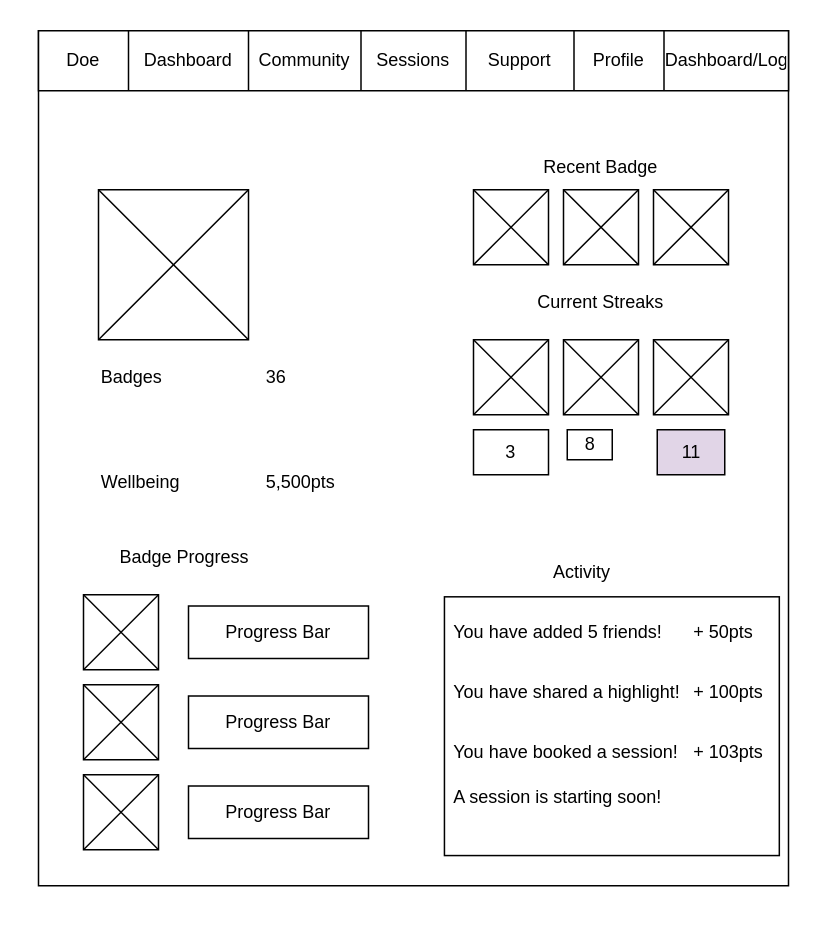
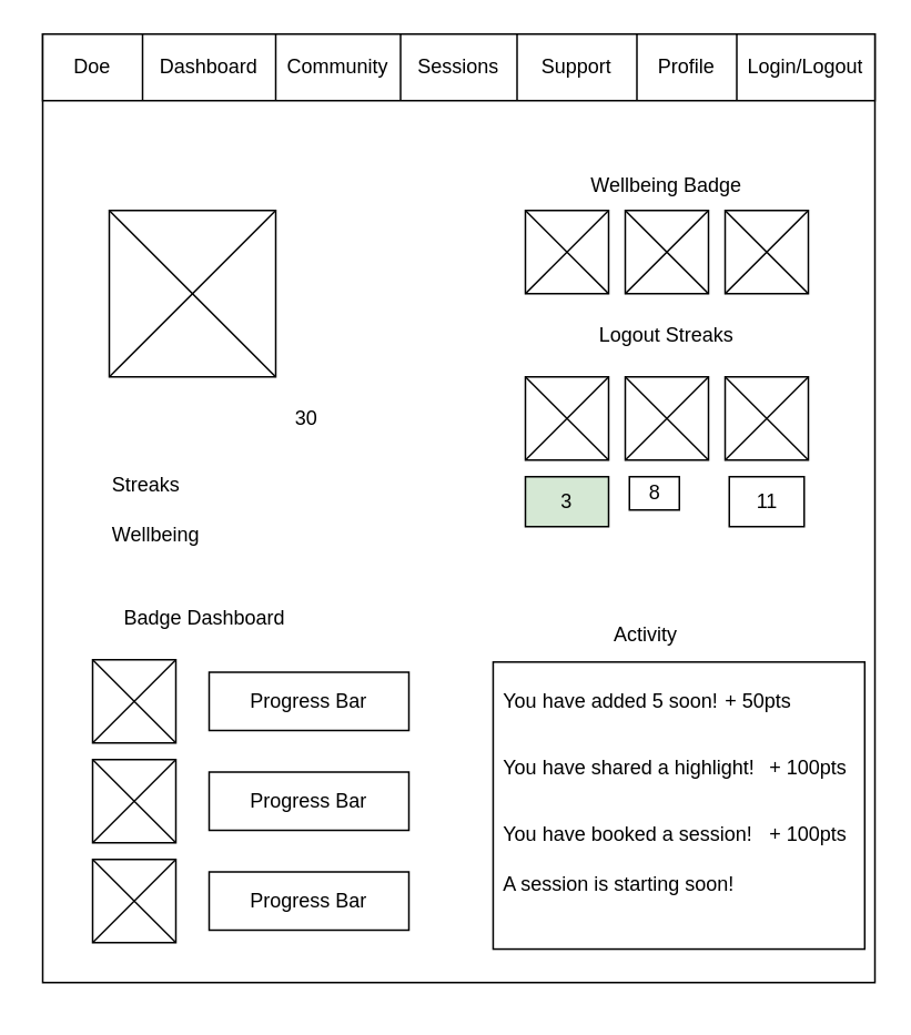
- <mxCell id="34" value="Dashboard/Logout" style="shape=partialRectangle;html=1;whiteSpace=wrap;connectable=0;strokeColor=inherit;overflow=hidden;fillColor=none;top=0;left=0;bottom=0;right=0;pointerEvents=1;" vertex="1" parent="27"><mxGeometry x="417" width="83" height="40" as="geometry"><mxRectangle width="83" height="40" as="alternateBounds" /></mxGeometry></mxCell>
+ <mxCell id="34" value="Login/Logout" style="shape=partialRectangle;html=1;whiteSpace=wrap;connectable=0;strokeColor=inherit;overflow=hidden;fillColor=none;top=0;left=0;bottom=0;right=0;pointerEvents=1;" vertex="1" parent="27"><mxGeometry x="417" width="83" height="40" as="geometry"><mxRectangle width="83" height="40" as="alternateBounds" /></mxGeometry></mxCell>
- <mxCell id="35" value="Recent Badge" style="text;html=1;align=center;verticalAlign=middle;whiteSpace=wrap;rounded=0;" vertex="1" parent="1"><mxGeometry x="325" y="96" width="150" height="30" as="geometry" /></mxCell>
+ <mxCell id="35" value="Wellbeing Badge" style="text;html=1;align=center;verticalAlign=middle;whiteSpace=wrap;rounded=0;" vertex="1" parent="1"><mxGeometry x="325" y="96" width="150" height="30" as="geometry" /></mxCell>
- <mxCell id="36" value="Current Streaks" style="text;html=1;align=center;verticalAlign=middle;whiteSpace=wrap;rounded=0;" vertex="1" parent="1"><mxGeometry x="325" y="186" width="150" height="30" as="geometry" /></mxCell>
+ <mxCell id="36" value="Logout Streaks" style="text;html=1;align=center;verticalAlign=middle;whiteSpace=wrap;rounded=0;" vertex="1" parent="1"><mxGeometry x="325" y="186" width="150" height="30" as="geometry" /></mxCell>
- <mxCell id="17" value="Badges" style="text;html=1;align=left;verticalAlign=middle;whiteSpace=wrap;rounded=0;" vertex="1" parent="2"><mxGeometry x="-250" y="100" width="45" height="30" as="geometry" /></mxCell>
- <mxCell id="15" value="36" style="text;html=1;align=left;verticalAlign=middle;whiteSpace=wrap;rounded=0;" vertex="1" parent="2"><mxGeometry x="-140" y="100" width="45" height="30" as="geometry" /></mxCell>
+ <mxCell id="15" value="30" style="text;html=1;align=left;verticalAlign=middle;whiteSpace=wrap;rounded=0;" vertex="1" parent="2"><mxGeometry x="-140" y="100" width="45" height="30" as="geometry" /></mxCell>
+ <mxCell id="18" value="Streaks" style="text;html=1;align=left;verticalAlign=middle;whiteSpace=wrap;rounded=0;" vertex="1" parent="2"><mxGeometry x="-250" y="140" width="45" height="30" as="geometry" /></mxCell>
- <mxCell id="61" value="3" style="rounded=0;whiteSpace=wrap;html=1;" vertex="1" parent="1"><mxGeometry x="315" y="286" width="50" height="30" as="geometry" /></mxCell>
+ <mxCell id="61" value="3" style="rounded=0;whiteSpace=wrap;html=1;fillColor=#d5e8d4;" vertex="1" parent="1"><mxGeometry x="315" y="286" width="50" height="30" as="geometry" /></mxCell>
- <mxCell id="63" value="11" style="rounded=0;whiteSpace=wrap;html=1;fillColor=#e1d5e7;" vertex="1" parent="1"><mxGeometry x="437.5" y="286" width="45" height="30" as="geometry" /></mxCell>
+ <mxCell id="63" value="11" style="rounded=0;whiteSpace=wrap;html=1;" vertex="1" parent="1"><mxGeometry x="437.5" y="286" width="45" height="30" as="geometry" /></mxCell>
- <mxCell id="16" value="5,500pts" style="text;html=1;align=left;verticalAlign=middle;whiteSpace=wrap;rounded=0;" vertex="1" parent="2"><mxGeometry x="-140" y="170" width="45" height="30" as="geometry" /></mxCell>
- <mxCell id="64" value="Badge Progress" style="text;html=1;align=center;verticalAlign=middle;whiteSpace=wrap;rounded=0;" vertex="1" parent="1"><mxGeometry x="20" y="356" width="205" height="30" as="geometry" /></mxCell>
+ <mxCell id="64" value="Badge Dashboard" style="text;html=1;align=center;verticalAlign=middle;whiteSpace=wrap;rounded=0;" vertex="1" parent="1"><mxGeometry x="20" y="356" width="205" height="30" as="geometry" /></mxCell>
- <mxCell id="22" value="You have added 5 friends!&lt;span style=&quot;white-space: pre;&quot;&gt;&#09;&lt;/span&gt;+ 50pts" style="text;html=1;align=left;verticalAlign=middle;whiteSpace=wrap;rounded=0;" vertex="1" parent="2"><mxGeometry x="-15" y="270" width="205" height="30" as="geometry" /></mxCell>
+ <mxCell id="22" value="You have added 5 soon!&lt;span style=&quot;white-space: pre;&quot;&gt;&#09;&lt;/span&gt;+ 50pts" style="text;html=1;align=left;verticalAlign=middle;whiteSpace=wrap;rounded=0;" vertex="1" parent="2"><mxGeometry x="-15" y="270" width="205" height="30" as="geometry" /></mxCell>
- <mxCell id="24" value="You have booked a session!&lt;span style=&quot;white-space: pre;&quot;&gt;&#09;&lt;/span&gt;+ 103pts" style="text;html=1;align=left;verticalAlign=middle;whiteSpace=wrap;rounded=0;" vertex="1" parent="2"><mxGeometry x="-15" y="350" width="225" height="30" as="geometry" /></mxCell>
+ <mxCell id="24" value="You have booked a session!&lt;span style=&quot;white-space: pre;&quot;&gt;&#09;&lt;/span&gt;+ 100pts" style="text;html=1;align=left;verticalAlign=middle;whiteSpace=wrap;rounded=0;" vertex="1" parent="2"><mxGeometry x="-15" y="350" width="225" height="30" as="geometry" /></mxCell>
